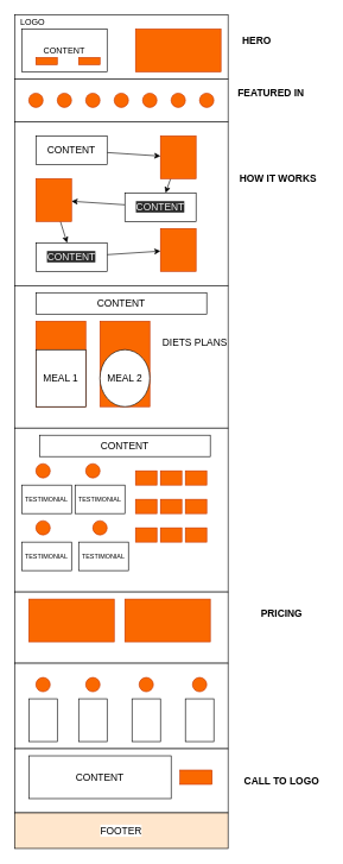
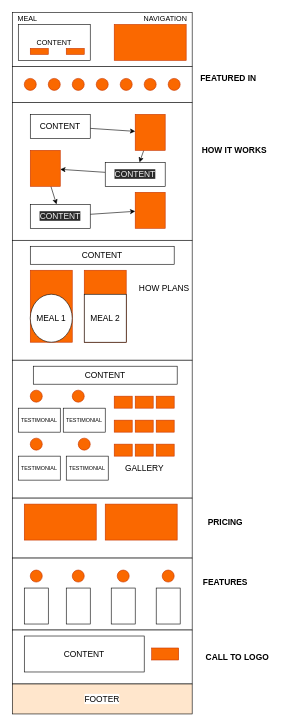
- <mxCell id="3" value="LOGO" style="text;html=1;resizable=0;autosize=1;align=center;verticalAlign=middle;points=[];fillColor=none;strokeColor=none;rounded=0;" vertex="1" parent="1"><mxGeometry x="20" y="20" width="50" height="20" as="geometry" /></mxCell>
+ <mxCell id="3" value="MEAL" style="text;html=1;resizable=0;autosize=1;align=center;verticalAlign=middle;points=[];fillColor=none;strokeColor=none;rounded=0;" vertex="1" parent="1"><mxGeometry x="20" y="20" width="50" height="20" as="geometry" /></mxCell>
+ <mxCell id="4" value="NAVIGATION" style="text;html=1;resizable=0;autosize=1;align=center;verticalAlign=middle;points=[];fillColor=none;strokeColor=none;rounded=0;" vertex="1" parent="1"><mxGeometry x="230" y="20" width="90" height="20" as="geometry" /></mxCell>
- <mxCell id="9" value="&lt;h2&gt;&lt;font style=&quot;font-size: 14px&quot;&gt;HERO&lt;/font&gt;&lt;/h2&gt;" style="text;html=1;resizable=0;autosize=1;align=center;verticalAlign=middle;points=[];fillColor=none;strokeColor=none;rounded=0;" vertex="1" parent="1"><mxGeometry x="330" y="30" width="60" height="50" as="geometry" /></mxCell>
- <mxCell id="36" value="DIETS PLANS&amp;nbsp;" style="text;html=1;resizable=0;autosize=1;align=center;verticalAlign=middle;points=[];fillColor=none;strokeColor=none;rounded=0;fontSize=14;" vertex="1" parent="1"><mxGeometry x="220" y="470" width="110" height="20" as="geometry" /></mxCell>
+ <mxCell id="36" value="HOW PLANS&amp;nbsp;" style="text;html=1;resizable=0;autosize=1;align=center;verticalAlign=middle;points=[];fillColor=none;strokeColor=none;rounded=0;fontSize=14;" vertex="1" parent="1"><mxGeometry x="220" y="470" width="110" height="20" as="geometry" /></mxCell>
- <mxCell id="34" value="MEAL 1" style="whiteSpace=wrap;html=1;fontSize=14;" vertex="1" parent="1"><mxGeometry x="50" y="490" width="70" height="80" as="geometry" /></mxCell>
+ <mxCell id="34" value="MEAL 1" style="ellipse;whiteSpace=wrap;html=1;fontSize=14;" vertex="1" parent="1"><mxGeometry x="50" y="490" width="70" height="80" as="geometry" /></mxCell>
- <mxCell id="35" value="MEAL 2" style="ellipse;whiteSpace=wrap;html=1;fontSize=14;" vertex="1" parent="1"><mxGeometry x="140" y="490" width="70" height="80" as="geometry" /></mxCell>
+ <mxCell id="35" value="MEAL 2" style="whiteSpace=wrap;html=1;fontSize=14;" vertex="1" parent="1"><mxGeometry x="140" y="490" width="70" height="80" as="geometry" /></mxCell>
+ <mxCell id="56" value="&lt;font style=&quot;font-size: 14px&quot;&gt;GALLERY&lt;/font&gt;" style="text;html=1;resizable=0;autosize=1;align=center;verticalAlign=middle;points=[];fillColor=none;strokeColor=none;rounded=0;labelBackgroundColor=default;fontSize=9;" vertex="1" parent="1"><mxGeometry x="200" y="770" width="80" height="20" as="geometry" /></mxCell>
- <mxCell id="60" value="&lt;b&gt;PRICING&lt;/b&gt;" style="text;html=1;align=center;verticalAlign=middle;resizable=0;points=[];autosize=1;strokeColor=none;fillColor=none;fontSize=14;" vertex="1" parent="1"><mxGeometry x="360" y="850" width="70" height="20" as="geometry" /></mxCell>
+ <mxCell id="60" value="&lt;b&gt;PRICING&lt;/b&gt;" style="text;html=1;align=center;verticalAlign=middle;resizable=0;points=[];autosize=1;strokeColor=none;fillColor=none;fontSize=14;" vertex="1" parent="1"><mxGeometry x="340" y="860" width="70" height="20" as="geometry" /></mxCell>
+ <mxCell id="70" value="&lt;b&gt;FEATURES&lt;/b&gt;" style="text;html=1;align=center;verticalAlign=middle;resizable=0;points=[];autosize=1;strokeColor=none;fillColor=none;fontSize=14;" vertex="1" parent="1"><mxGeometry x="330" y="960" width="90" height="20" as="geometry" /></mxCell>
